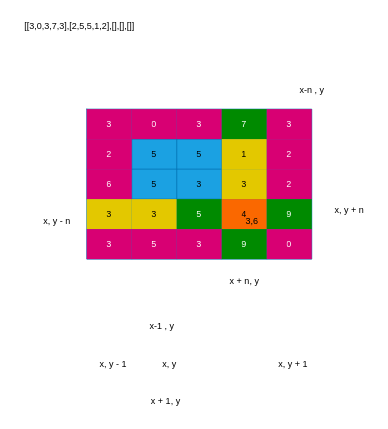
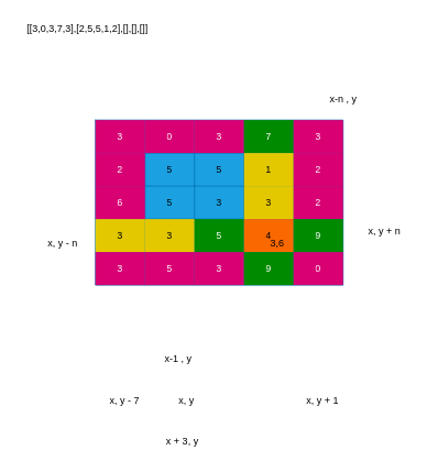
- <mxCell id="39" value="x + n, y" style="text;html=1;align=center;verticalAlign=middle;resizable=0;points=[];autosize=1;strokeColor=none;fillColor=none;" parent="1" vertex="1"><mxGeometry x="295" y="360" width="60" height="30" as="geometry" /></mxCell>
- <mxCell id="37" value="x, y - 1" style="text;html=1;align=center;verticalAlign=middle;resizable=0;points=[];autosize=1;strokeColor=none;fillColor=none;" parent="1" vertex="1"><mxGeometry x="120" y="470" width="60" height="30" as="geometry" /></mxCell>
+ <mxCell id="37" value="x, y - 7" style="text;html=1;align=center;verticalAlign=middle;resizable=0;points=[];autosize=1;strokeColor=none;fillColor=none;" parent="1" vertex="1"><mxGeometry x="120" y="470" width="60" height="30" as="geometry" /></mxCell>
- <mxCell id="36" value="x + 1, y" style="text;html=1;align=center;verticalAlign=middle;resizable=0;points=[];autosize=1;strokeColor=none;fillColor=none;" parent="1" vertex="1"><mxGeometry x="190" y="520" width="60" height="30" as="geometry" /></mxCell>
+ <mxCell id="36" value="x + 3, y" style="text;html=1;align=center;verticalAlign=middle;resizable=0;points=[];autosize=1;strokeColor=none;fillColor=none;" parent="1" vertex="1"><mxGeometry x="190" y="520" width="60" height="30" as="geometry" /></mxCell>
